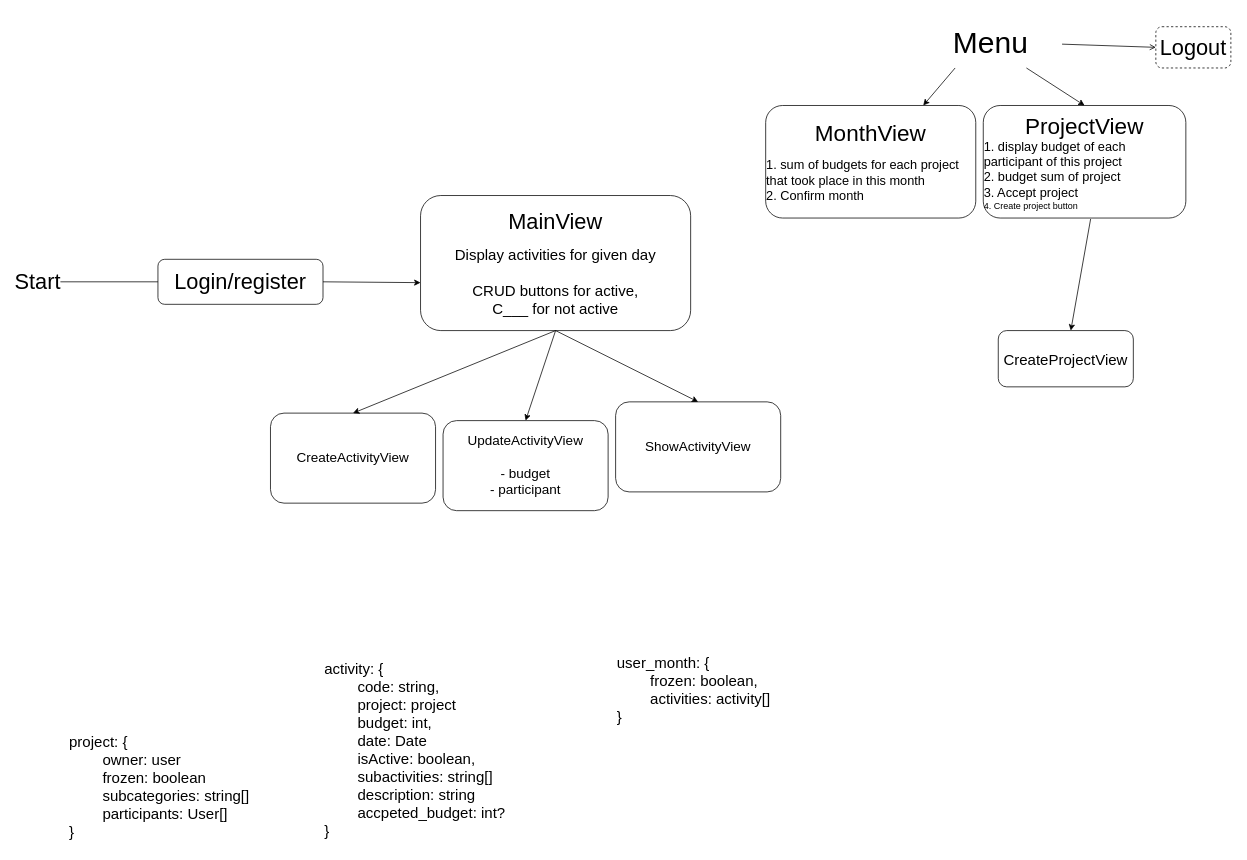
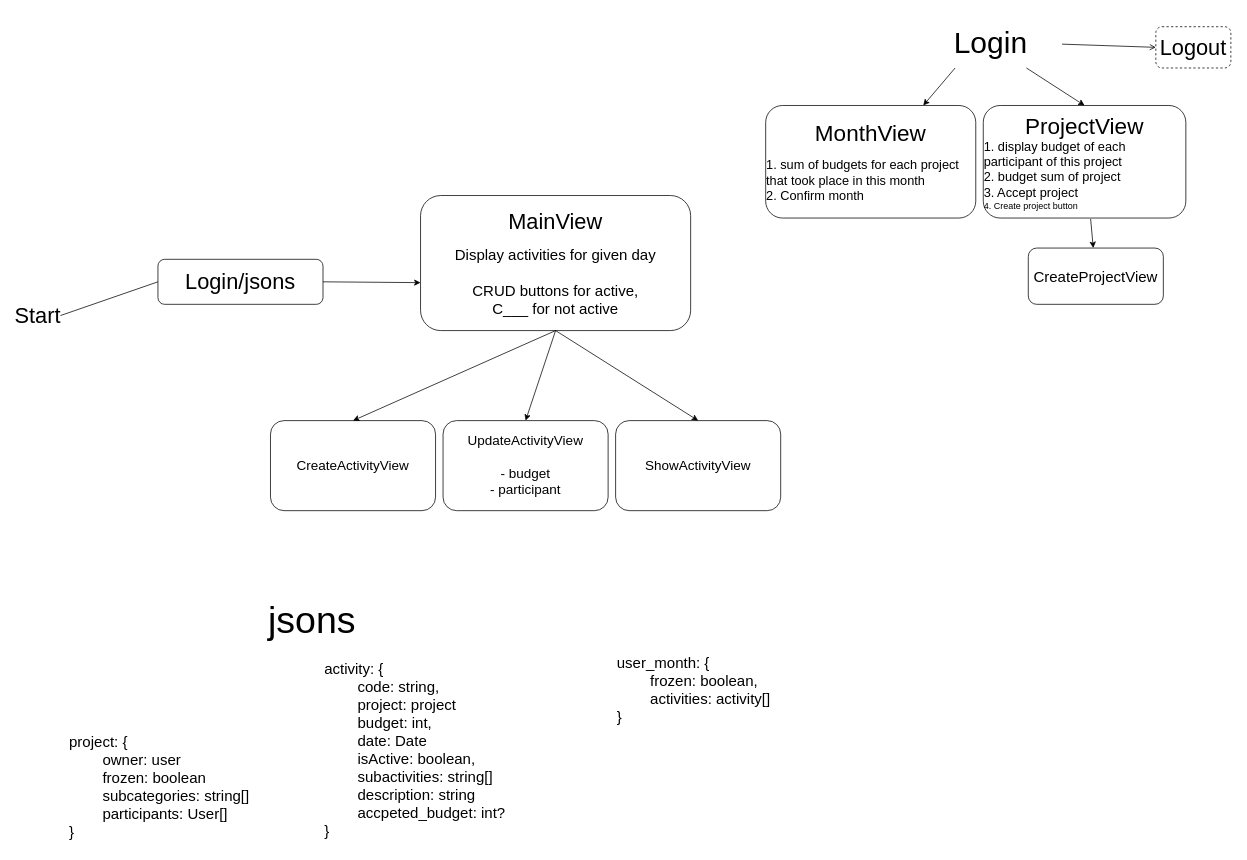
- <mxCell id="18" value="&lt;font style=&quot;font-size: 40px&quot;&gt;Menu&lt;/font&gt;" style="text;html=1;strokeColor=none;fillColor=none;align=center;verticalAlign=middle;whiteSpace=wrap;rounded=0;fontSize=13;" vertex="1" parent="1"><mxGeometry x="1225" y="20" width="190" height="70" as="geometry" /></mxCell>
+ <mxCell id="18" value="&lt;font style=&quot;font-size: 40px&quot;&gt;Login&lt;/font&gt;" style="text;html=1;strokeColor=none;fillColor=none;align=center;verticalAlign=middle;whiteSpace=wrap;rounded=0;fontSize=13;" vertex="1" parent="1"><mxGeometry x="1225" y="20" width="190" height="70" as="geometry" /></mxCell>
- <mxCell id="8" value="Start" style="text;html=1;strokeColor=none;fillColor=none;align=center;verticalAlign=middle;whiteSpace=wrap;rounded=0;fontSize=29;" vertex="1" parent="1"><mxGeometry x="20" y="360" width="60" height="30" as="geometry" /></mxCell>
+ <mxCell id="8" value="Start" style="text;html=1;strokeColor=none;fillColor=none;align=center;verticalAlign=middle;whiteSpace=wrap;rounded=0;fontSize=29;" vertex="1" parent="1"><mxGeometry x="20" y="405" width="60" height="30" as="geometry" /></mxCell>
- <mxCell id="6" value="&lt;font style=&quot;font-size: 29px&quot;&gt;Login/&lt;font style=&quot;font-size: 29px&quot;&gt;register&lt;/font&gt;&lt;/font&gt;" style="rounded=1;whiteSpace=wrap;html=1;" vertex="1" parent="1"><mxGeometry x="210" y="345" width="220" height="60" as="geometry" /></mxCell>
+ <mxCell id="6" value="&lt;font style=&quot;font-size: 29px&quot;&gt;Login/&lt;font style=&quot;font-size: 29px&quot;&gt;jsons&lt;/font&gt;&lt;/font&gt;" style="rounded=1;whiteSpace=wrap;html=1;" vertex="1" parent="1"><mxGeometry x="210" y="345" width="220" height="60" as="geometry" /></mxCell>
- <mxCell id="21" value="&lt;div style=&quot;font-size: 20px&quot;&gt;&lt;font style=&quot;font-size: 20px&quot;&gt;CreateProjectView&lt;/font&gt;&lt;/div&gt;" style="rounded=1;whiteSpace=wrap;html=1;" vertex="1" parent="1"><mxGeometry x="1330" y="440" width="180" height="75" as="geometry" /></mxCell>
+ <mxCell id="21" value="&lt;div style=&quot;font-size: 20px&quot;&gt;&lt;font style=&quot;font-size: 20px&quot;&gt;CreateProjectView&lt;/font&gt;&lt;/div&gt;" style="rounded=1;whiteSpace=wrap;html=1;" vertex="1" parent="1"><mxGeometry x="1370" y="330" width="180" height="75" as="geometry" /></mxCell>
- <mxCell id="16" value="&lt;div style=&quot;font-size: 18px&quot;&gt;&lt;font style=&quot;font-size: 18px&quot;&gt;ShowActivityView&lt;/font&gt;&lt;/div&gt;" style="rounded=1;whiteSpace=wrap;html=1;" vertex="1" parent="1"><mxGeometry x="820" y="535" width="220" height="120" as="geometry" /></mxCell>
+ <mxCell id="16" value="&lt;div style=&quot;font-size: 18px&quot;&gt;&lt;font style=&quot;font-size: 18px&quot;&gt;ShowActivityView&lt;/font&gt;&lt;/div&gt;" style="rounded=1;whiteSpace=wrap;html=1;" vertex="1" parent="1"><mxGeometry x="820" y="560" width="220" height="120" as="geometry" /></mxCell>
- <mxCell id="11" value="&lt;div style=&quot;font-size: 18px&quot;&gt;&lt;font style=&quot;font-size: 18px&quot;&gt;CreateActivityView&lt;/font&gt;&lt;/div&gt;" style="rounded=1;whiteSpace=wrap;html=1;" vertex="1" parent="1"><mxGeometry x="360" y="550" width="220" height="120" as="geometry" /></mxCell>
+ <mxCell id="11" value="&lt;div style=&quot;font-size: 18px&quot;&gt;&lt;font style=&quot;font-size: 18px&quot;&gt;CreateActivityView&lt;/font&gt;&lt;/div&gt;" style="rounded=1;whiteSpace=wrap;html=1;" vertex="1" parent="1"><mxGeometry x="360" y="560" width="220" height="120" as="geometry" /></mxCell>
+ <mxCell id="2" value="&lt;font style=&quot;font-size: 50px&quot;&gt;jsons&lt;br&gt;&lt;/font&gt;" style="text;html=1;align=center;verticalAlign=middle;resizable=0;points=[];autosize=1;strokeColor=none;fillColor=none;" parent="1" vertex="1"><mxGeometry x="350" y="810" width="130" height="30" as="geometry" /></mxCell>
